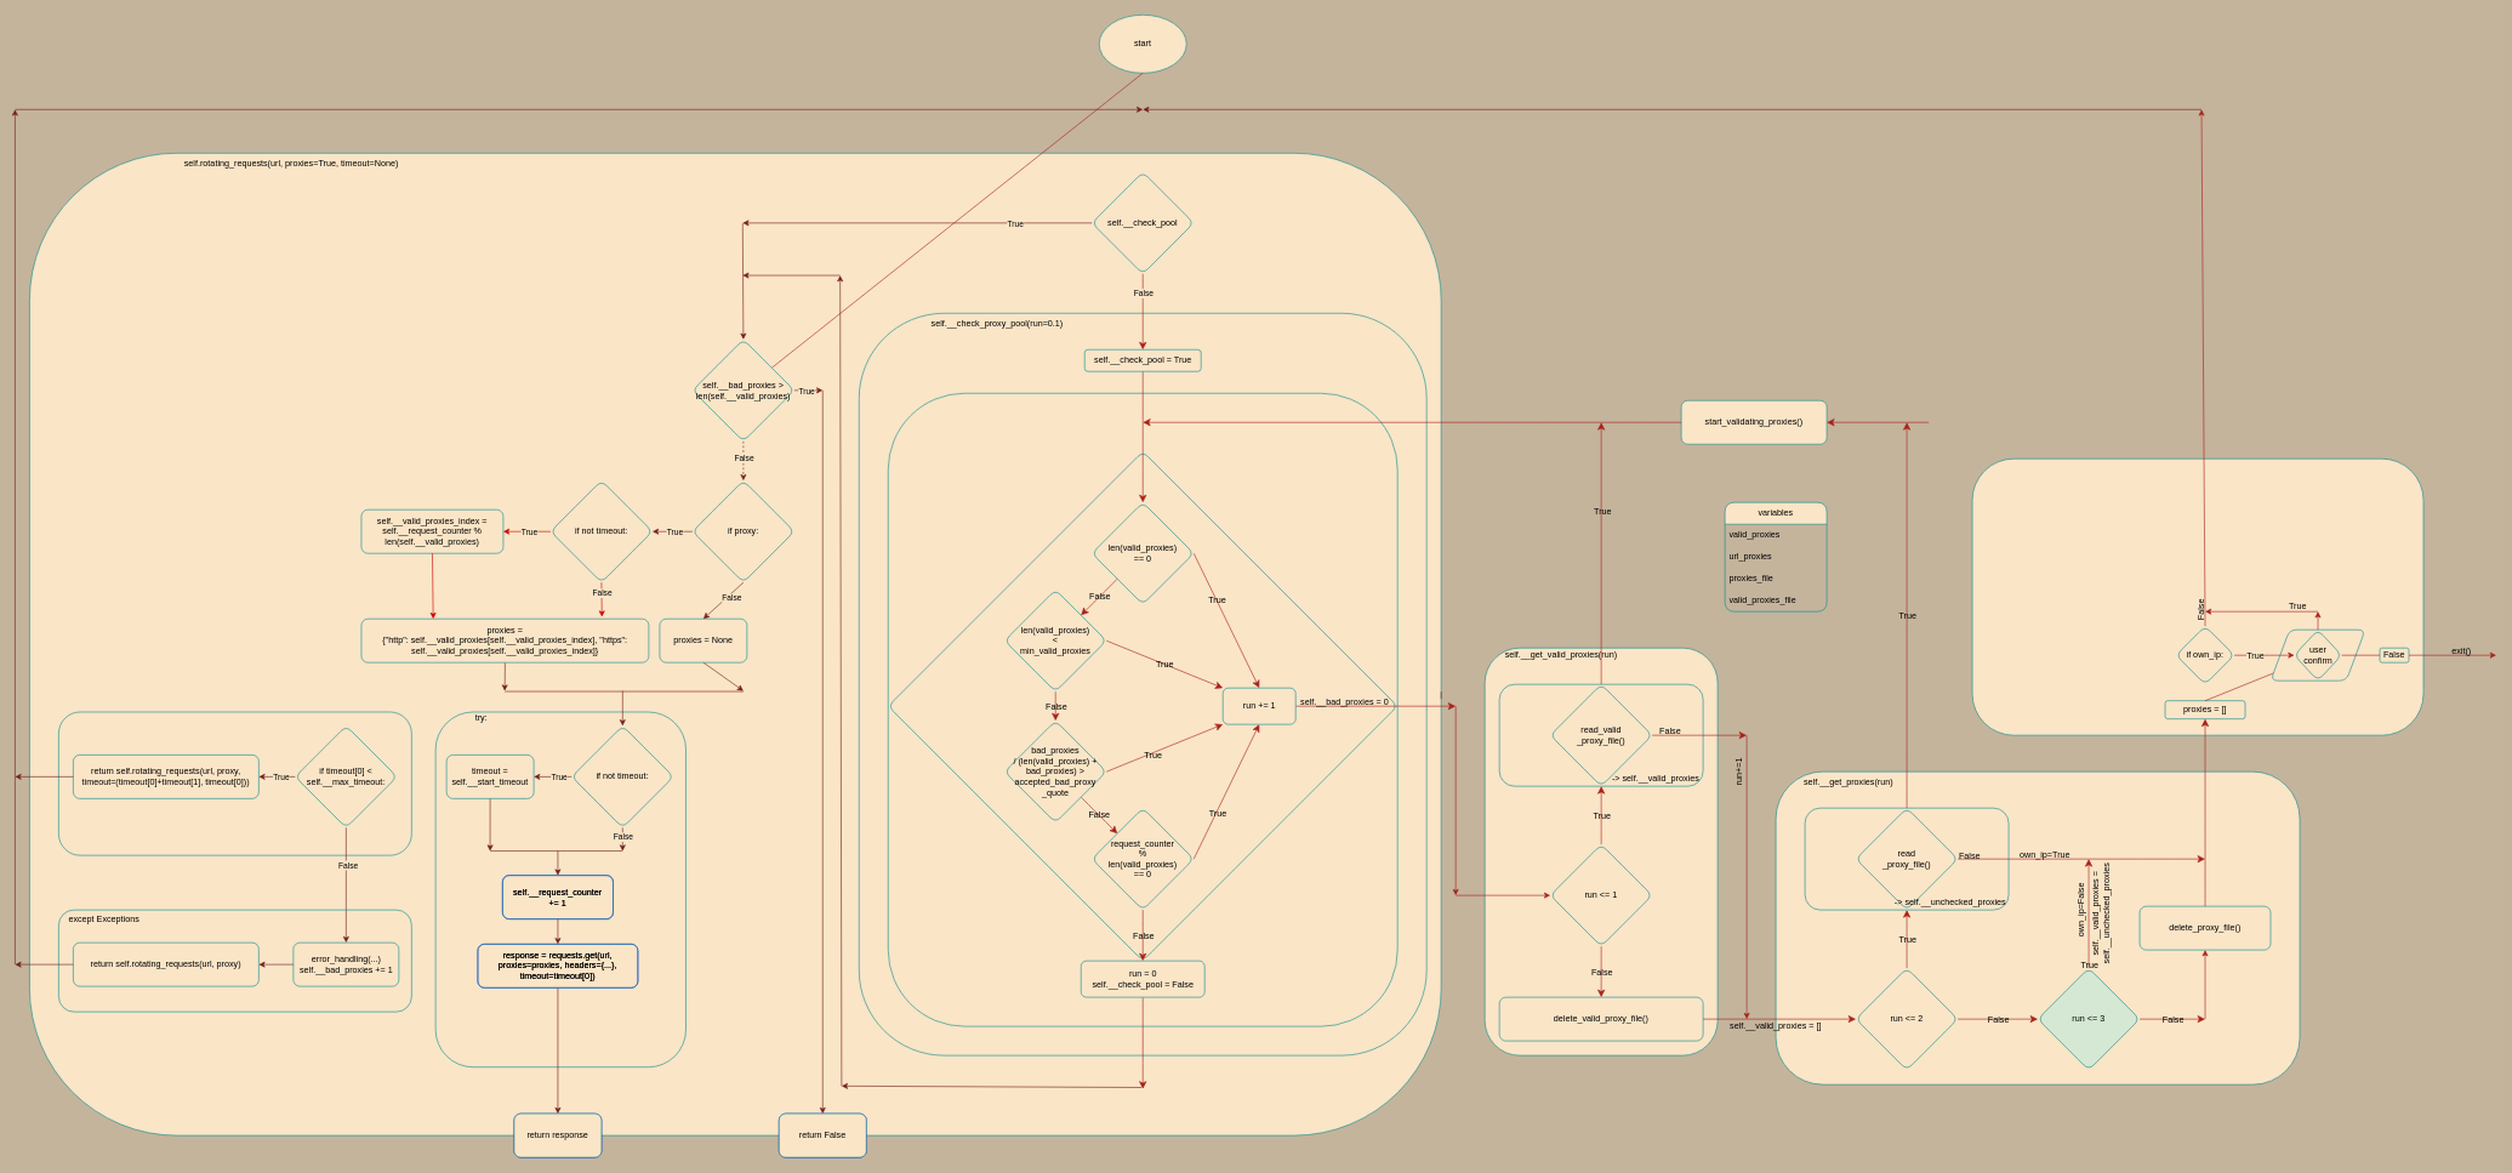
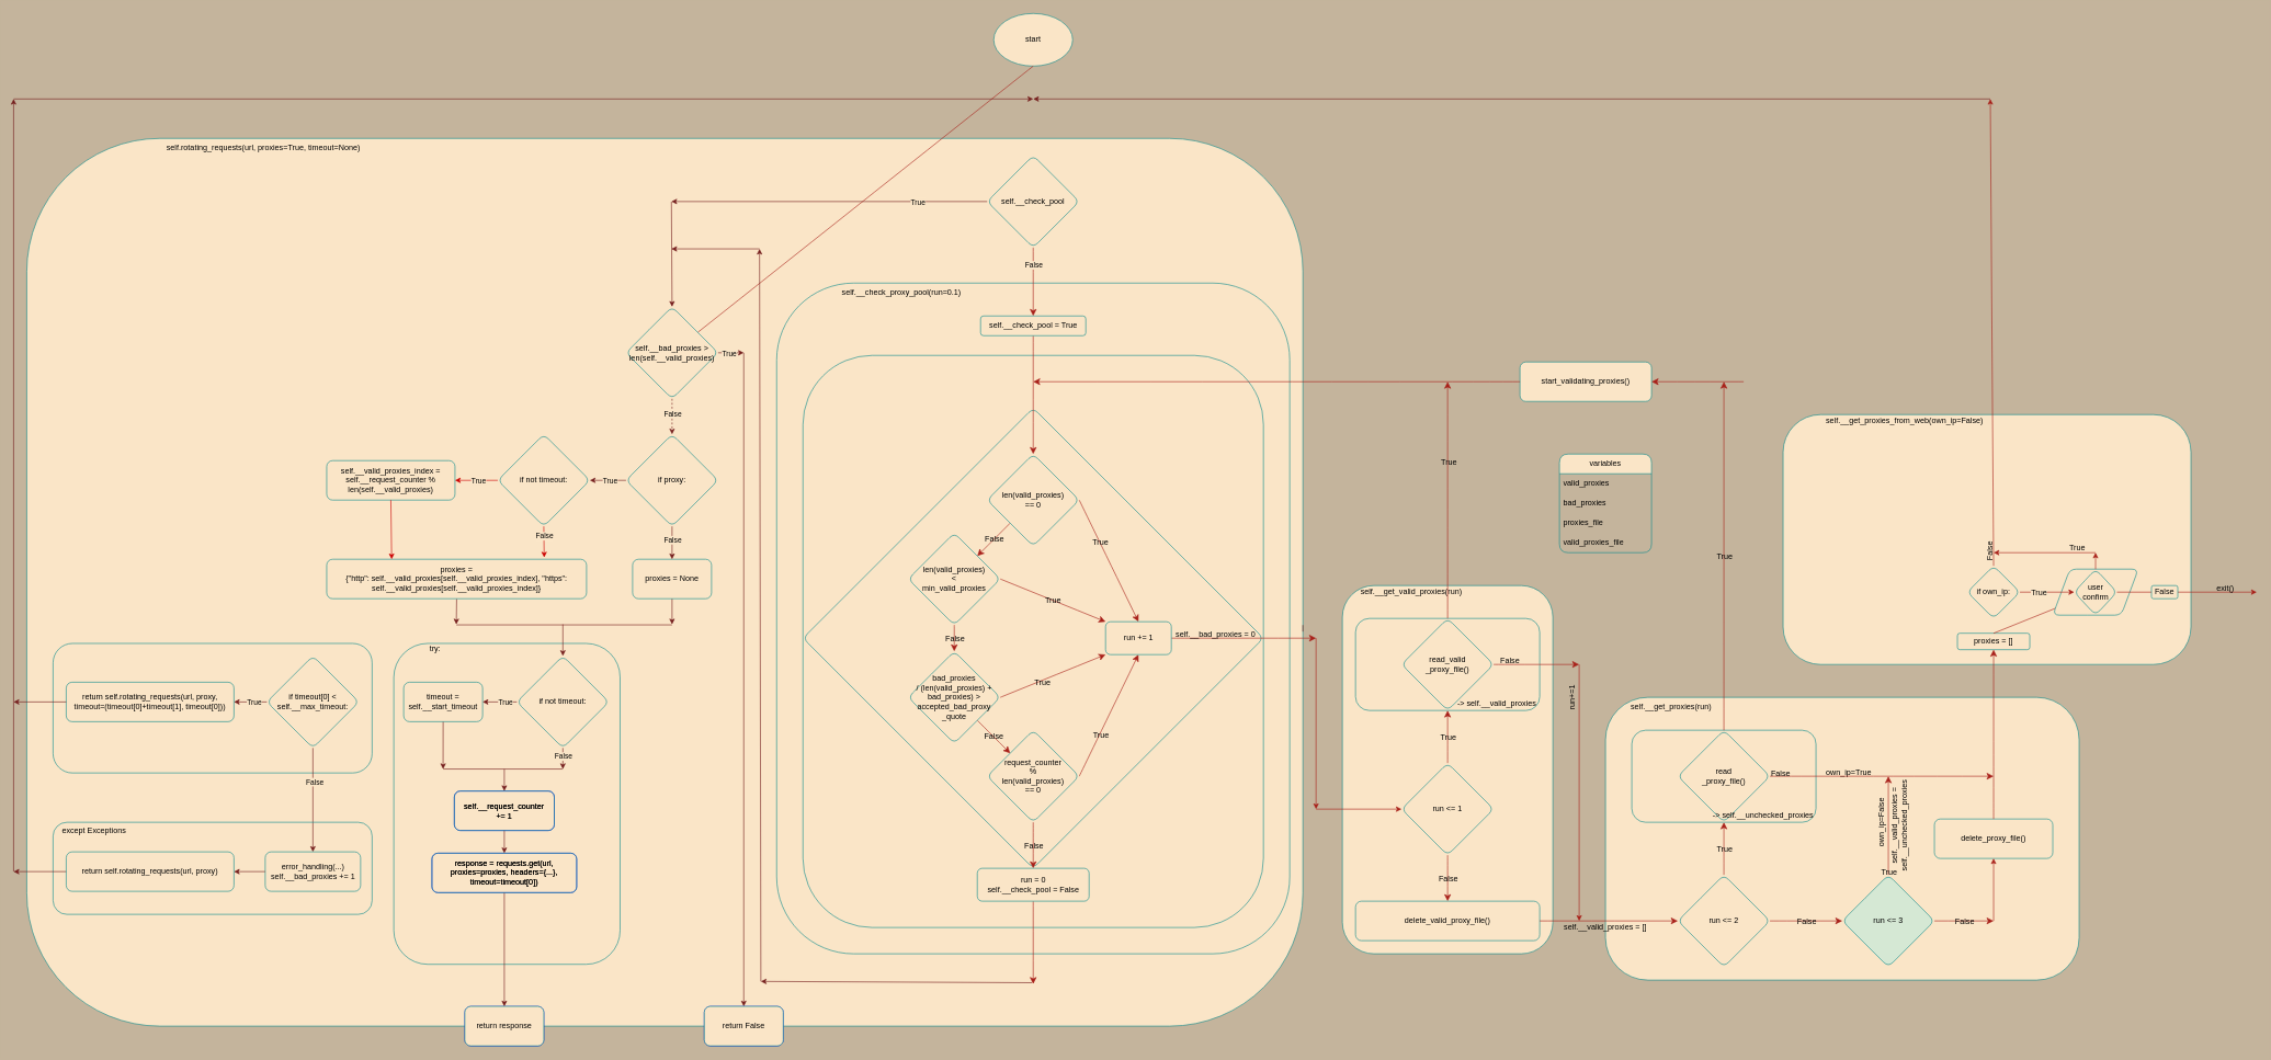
+ <mxCell id="93" value="self.__get_proxies_from_web(own_ip=False)" style="text;html=1;strokeColor=none;fillColor=none;align=center;verticalAlign=middle;whiteSpace=wrap;rounded=1;fontColor=#000000;fontSize=12;labelBorderColor=none;" parent="1" vertex="1"><mxGeometry x="2770" y="630" width="250" height="20" as="geometry" /></mxCell>
- <mxCell id="58" value="url_proxies" style="text;strokeColor=none;fillColor=none;align=left;verticalAlign=middle;spacingLeft=4;spacingRight=4;overflow=hidden;points=[[0,0.5],[1,0.5]];portConstraint=eastwest;rotatable=0;whiteSpace=wrap;html=1;fontSize=12;labelBackgroundColor=none;fontColor=#000000;rounded=1;labelBorderColor=none;" parent="56" vertex="1"><mxGeometry y="60" width="140" height="30" as="geometry" /></mxCell>
+ <mxCell id="58" value="bad_proxies" style="text;strokeColor=none;fillColor=none;align=left;verticalAlign=middle;spacingLeft=4;spacingRight=4;overflow=hidden;points=[[0,0.5],[1,0.5]];portConstraint=eastwest;rotatable=0;whiteSpace=wrap;html=1;fontSize=12;labelBackgroundColor=none;fontColor=#000000;rounded=1;labelBorderColor=none;" parent="56" vertex="1"><mxGeometry y="60" width="140" height="30" as="geometry" /></mxCell>
- <mxCell id="139" value="proxies = None" style="rounded=1;whiteSpace=wrap;html=1;fillColor=none;fontColor=#000000;labelBorderColor=none;strokeColor=#0F8B8D;" vertex="1" parent="1"><mxGeometry x="906" y="850" width="120" height="60" as="geometry" /></mxCell>
+ <mxCell id="139" value="proxies = None" style="rounded=1;whiteSpace=wrap;html=1;fillColor=none;fontColor=#000000;labelBorderColor=none;strokeColor=#0F8B8D;" vertex="1" parent="1"><mxGeometry x="961" y="850" width="120" height="60" as="geometry" /></mxCell>
